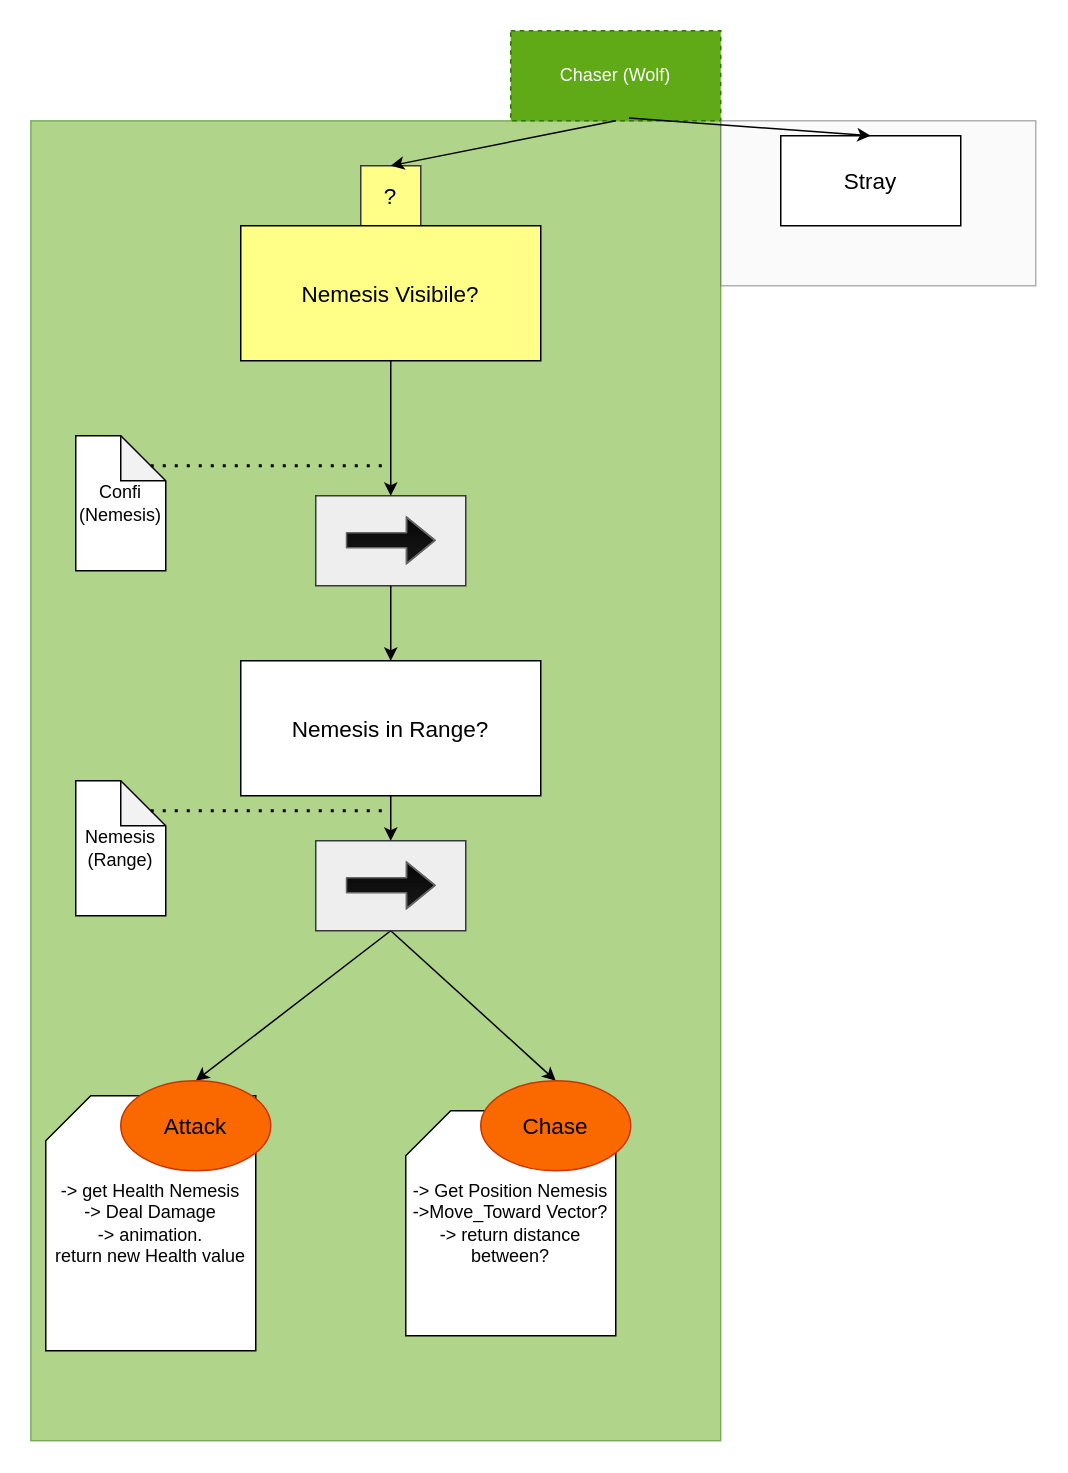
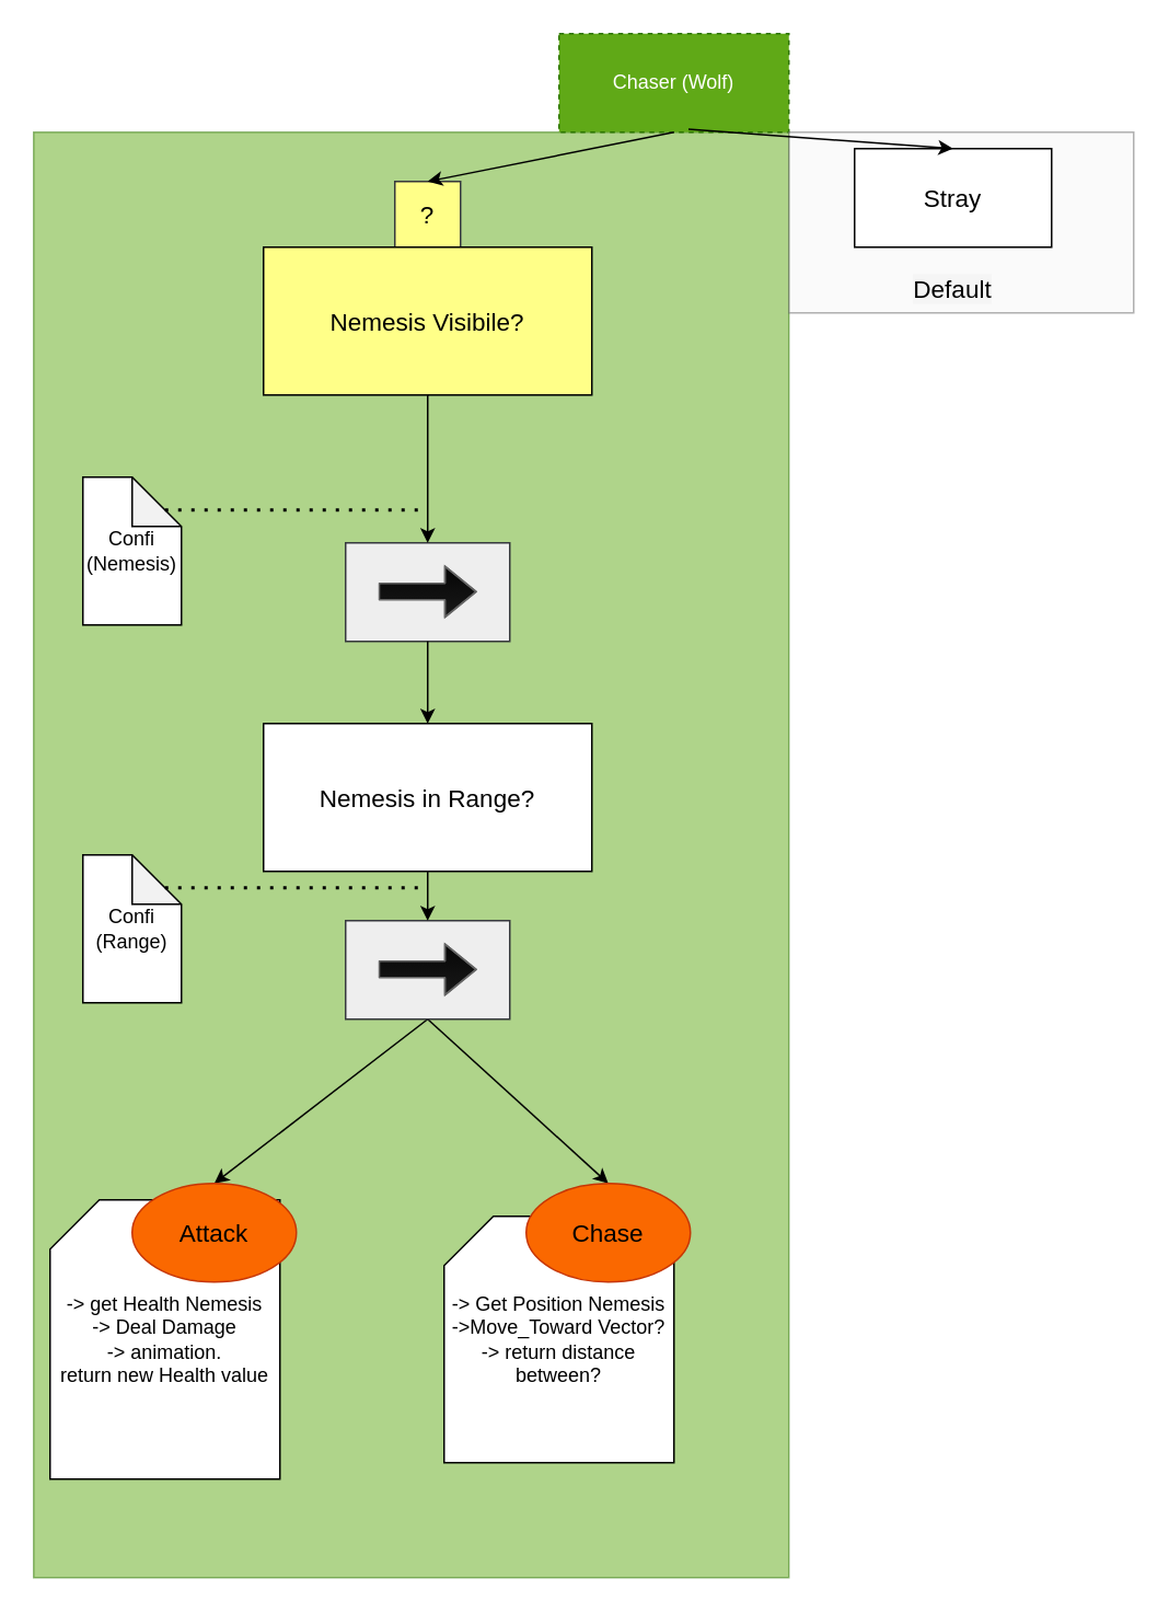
+ <mxCell id="23" value="Default" style="text;html=1;strokeColor=none;fillColor=none;align=center;verticalAlign=middle;whiteSpace=wrap;rounded=0;labelBackgroundColor=#F5F5F5;fontSize=15;fontColor=#000000;opacity=50;" parent="1" vertex="1"><mxGeometry x="550" y="160" width="60" height="30" as="geometry" /></mxCell>
- <mxCell id="27" value="Nemesis&lt;br&gt;(Range)" style="shape=note;whiteSpace=wrap;html=1;backgroundOutline=1;darkOpacity=0.05;" parent="1" vertex="1"><mxGeometry x="50" y="520" width="60" height="90" as="geometry" /></mxCell>
+ <mxCell id="27" value="Confi&lt;br&gt;(Range)" style="shape=note;whiteSpace=wrap;html=1;backgroundOutline=1;darkOpacity=0.05;" parent="1" vertex="1"><mxGeometry x="50" y="520" width="60" height="90" as="geometry" /></mxCell>
